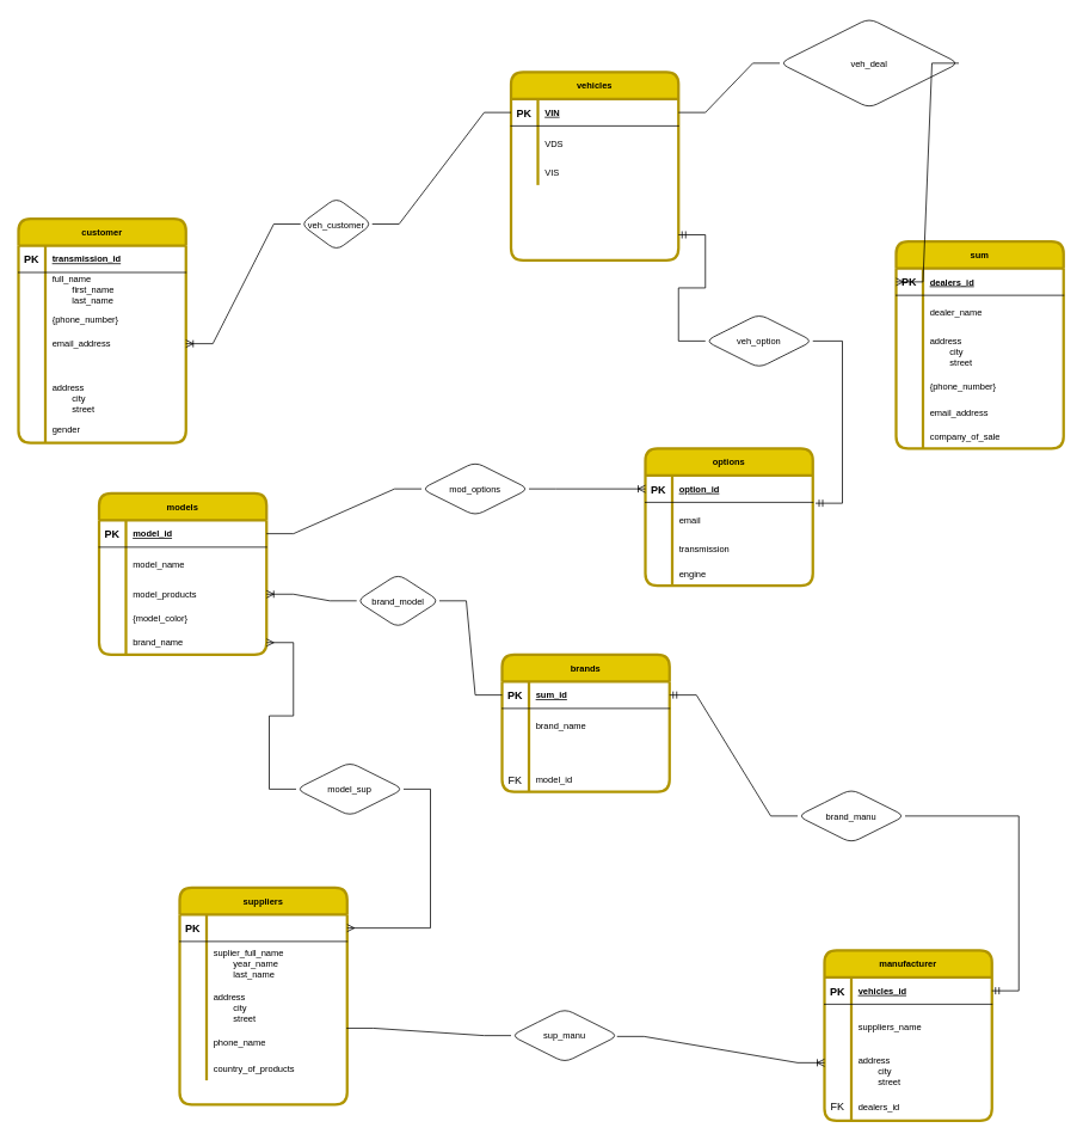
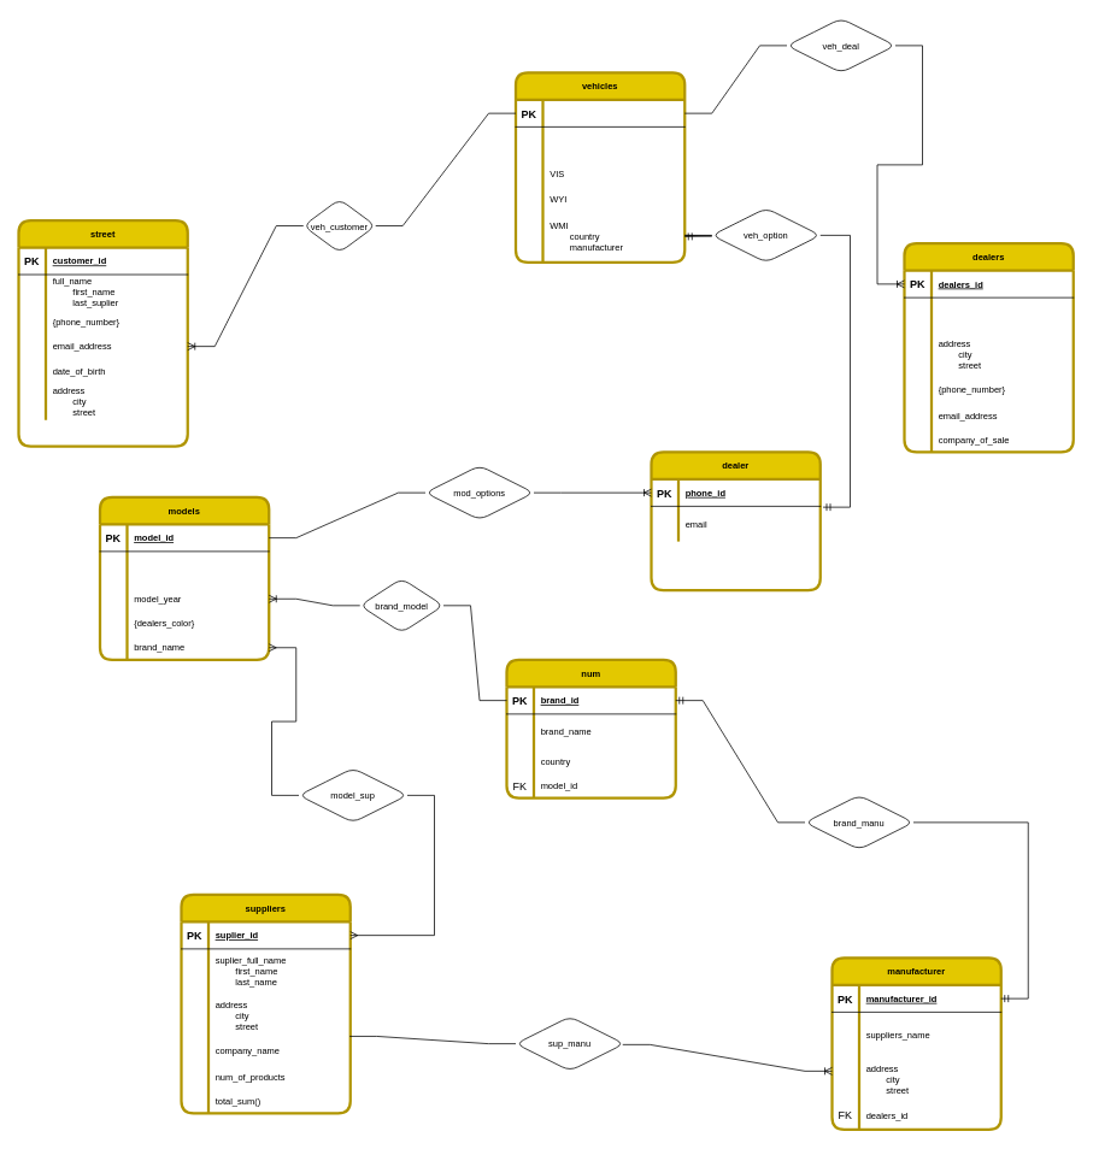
- <mxCell id="155" value="veh_deal" style="shape=rhombus;perimeter=rhombusPerimeter;whiteSpace=wrap;html=1;align=center;rounded=1;shadow=0;labelBackgroundColor=none;sketch=0;fontSize=10;fontColor=default;strokeWidth=1;fillColor=none;gradientColor=none;" vertex="1" parent="1"><mxGeometry x="870" y="20" width="200" height="100" as="geometry" /></mxCell>
+ <mxCell id="155" value="veh_deal" style="shape=rhombus;perimeter=rhombusPerimeter;whiteSpace=wrap;html=1;align=center;rounded=1;shadow=0;labelBackgroundColor=none;sketch=0;fontSize=10;fontColor=default;strokeWidth=1;fillColor=none;gradientColor=none;" vertex="1" parent="1"><mxGeometry x="870" y="20" width="120" height="60" as="geometry" /></mxCell>
- <mxCell id="27" value="VIN" style="shape=partialRectangle;overflow=hidden;connectable=0;fillColor=none;top=0;left=0;bottom=0;right=0;align=left;spacingLeft=6;fontStyle=5;fontSize=10;" vertex="1" parent="25"><mxGeometry x="30" width="157" height="30" as="geometry"><mxRectangle width="157" height="30" as="alternateBounds" /></mxGeometry></mxCell>
- <mxCell id="30" value="VDS" style="shape=partialRectangle;overflow=hidden;connectable=0;fillColor=none;top=0;left=0;bottom=0;right=0;align=left;spacingLeft=6;fontSize=10;" vertex="1" parent="28"><mxGeometry x="30" width="157" height="39" as="geometry"><mxRectangle width="157" height="39" as="alternateBounds" /></mxGeometry></mxCell>
+ <mxCell id="36" value="WYI" style="shape=partialRectangle;overflow=hidden;connectable=0;fillColor=none;top=0;left=0;bottom=0;right=0;align=left;spacingLeft=6;fontSize=10;" vertex="1" parent="34"><mxGeometry x="30" width="157" height="27" as="geometry"><mxRectangle width="157" height="27" as="alternateBounds" /></mxGeometry></mxCell>
- <mxCell id="2" value="customer" style="shape=table;startSize=30;container=1;collapsible=1;childLayout=tableLayout;fixedRows=1;rowLines=0;fontStyle=1;align=center;resizeLast=1;fillColor=#e3c800;strokeColor=#B09500;fontColor=default;strokeWidth=3;perimeterSpacing=0;shadow=0;rounded=1;sketch=0;swimlaneFillColor=default;fontSize=10;labelBackgroundColor=none;horizontal=1;" parent="1" vertex="1"><mxGeometry x="20" y="243.5" width="187" height="250" as="geometry" /></mxCell>
+ <mxCell id="2" value="street" style="shape=table;startSize=30;container=1;collapsible=1;childLayout=tableLayout;fixedRows=1;rowLines=0;fontStyle=1;align=center;resizeLast=1;fillColor=#e3c800;strokeColor=#B09500;fontColor=default;strokeWidth=3;perimeterSpacing=0;shadow=0;rounded=1;sketch=0;swimlaneFillColor=default;fontSize=10;labelBackgroundColor=none;horizontal=1;" parent="1" vertex="1"><mxGeometry x="20" y="243.5" width="187" height="250" as="geometry" /></mxCell>
+ <mxCell id="39" value="WMI&#10;        country&#10;        manufacturer" style="shape=partialRectangle;overflow=hidden;connectable=0;fillColor=none;top=0;left=0;bottom=0;right=0;align=left;spacingLeft=6;fontSize=10;" vertex="1" parent="37"><mxGeometry x="30" width="157" height="57" as="geometry"><mxRectangle width="157" height="57" as="alternateBounds" /></mxGeometry></mxCell>
- <mxCell id="82" value="sum" style="shape=table;startSize=30;container=1;collapsible=1;childLayout=tableLayout;fixedRows=1;rowLines=0;fontStyle=1;align=center;resizeLast=1;fillColor=#e3c800;strokeColor=#B09500;fontColor=default;strokeWidth=3;perimeterSpacing=0;shadow=0;rounded=1;sketch=0;swimlaneFillColor=default;fontSize=10;labelBackgroundColor=none;horizontal=1;" vertex="1" parent="1"><mxGeometry x="1000" y="269" width="187" height="231.0" as="geometry" /></mxCell>
+ <mxCell id="82" value="dealers" style="shape=table;startSize=30;container=1;collapsible=1;childLayout=tableLayout;fixedRows=1;rowLines=0;fontStyle=1;align=center;resizeLast=1;fillColor=#e3c800;strokeColor=#B09500;fontColor=default;strokeWidth=3;perimeterSpacing=0;shadow=0;rounded=1;sketch=0;swimlaneFillColor=default;fontSize=10;labelBackgroundColor=none;horizontal=1;" vertex="1" parent="1"><mxGeometry x="1000" y="269" width="187" height="231.0" as="geometry" /></mxCell>
- <mxCell id="5" value="transmission_id" style="shape=partialRectangle;overflow=hidden;connectable=0;fillColor=none;top=0;left=0;bottom=0;right=0;align=left;spacingLeft=6;fontStyle=5;fontSize=10;" parent="3" vertex="1"><mxGeometry x="30" width="157" height="30" as="geometry"><mxRectangle width="157" height="30" as="alternateBounds" /></mxGeometry></mxCell>
+ <mxCell id="5" value="customer_id" style="shape=partialRectangle;overflow=hidden;connectable=0;fillColor=none;top=0;left=0;bottom=0;right=0;align=left;spacingLeft=6;fontStyle=5;fontSize=10;" parent="3" vertex="1"><mxGeometry x="30" width="157" height="30" as="geometry"><mxRectangle width="157" height="30" as="alternateBounds" /></mxGeometry></mxCell>
- <mxCell id="8" value="full_name&#10;        first_name&#10;        last_name" style="shape=partialRectangle;overflow=hidden;connectable=0;fillColor=none;top=0;left=0;bottom=0;right=0;align=left;spacingLeft=6;fontSize=10;" parent="6" vertex="1"><mxGeometry x="30" width="157" height="39" as="geometry"><mxRectangle width="157" height="39" as="alternateBounds" /></mxGeometry></mxCell>
+ <mxCell id="8" value="full_name&#10;        first_name&#10;        last_suplier" style="shape=partialRectangle;overflow=hidden;connectable=0;fillColor=none;top=0;left=0;bottom=0;right=0;align=left;spacingLeft=6;fontSize=10;" parent="6" vertex="1"><mxGeometry x="30" width="157" height="39" as="geometry"><mxRectangle width="157" height="39" as="alternateBounds" /></mxGeometry></mxCell>
- <mxCell id="88" value="dealer_name" style="shape=partialRectangle;overflow=hidden;connectable=0;fillColor=none;top=0;left=0;bottom=0;right=0;align=left;spacingLeft=6;fontSize=10;" vertex="1" parent="86"><mxGeometry x="30" width="157" height="39" as="geometry"><mxRectangle width="157" height="39" as="alternateBounds" /></mxGeometry></mxCell>
- <mxCell id="152" value="veh_option" style="shape=rhombus;perimeter=rhombusPerimeter;whiteSpace=wrap;html=1;align=center;rounded=1;shadow=0;labelBackgroundColor=none;sketch=0;fontSize=10;fontColor=default;strokeWidth=1;fillColor=none;gradientColor=none;" vertex="1" parent="1"><mxGeometry x="787" y="350" width="120" height="60" as="geometry" /></mxCell>
+ <mxCell id="152" value="veh_option" style="shape=rhombus;perimeter=rhombusPerimeter;whiteSpace=wrap;html=1;align=center;rounded=1;shadow=0;labelBackgroundColor=none;sketch=0;fontSize=10;fontColor=default;strokeWidth=1;fillColor=none;gradientColor=none;" vertex="1" parent="1"><mxGeometry x="787" y="230" width="120" height="60" as="geometry" /></mxCell>
+ <mxCell id="17" value="date_of_birth" style="shape=partialRectangle;overflow=hidden;connectable=0;fillColor=none;top=0;left=0;bottom=0;right=0;align=left;spacingLeft=6;fontSize=10;" vertex="1" parent="15"><mxGeometry x="30" width="157" height="27" as="geometry"><mxRectangle width="157" height="27" as="alternateBounds" /></mxGeometry></mxCell>
- <mxCell id="23" value="gender" style="shape=partialRectangle;overflow=hidden;connectable=0;fillColor=none;top=0;left=0;bottom=0;right=0;align=left;spacingLeft=6;fontSize=10;" vertex="1" parent="21"><mxGeometry x="30" width="157" height="29" as="geometry"><mxRectangle width="157" height="29" as="alternateBounds" /></mxGeometry></mxCell>
- <mxCell id="69" value="options" style="shape=table;startSize=30;container=1;collapsible=1;childLayout=tableLayout;fixedRows=1;rowLines=0;fontStyle=1;align=center;resizeLast=1;fillColor=#e3c800;strokeColor=#B09500;fontColor=default;strokeWidth=3;perimeterSpacing=0;shadow=0;rounded=1;sketch=0;swimlaneFillColor=default;fontSize=10;labelBackgroundColor=none;horizontal=1;" vertex="1" parent="1"><mxGeometry x="720" y="500" width="187" height="153.0" as="geometry" /></mxCell>
+ <mxCell id="69" value="dealer" style="shape=table;startSize=30;container=1;collapsible=1;childLayout=tableLayout;fixedRows=1;rowLines=0;fontStyle=1;align=center;resizeLast=1;fillColor=#e3c800;strokeColor=#B09500;fontColor=default;strokeWidth=3;perimeterSpacing=0;shadow=0;rounded=1;sketch=0;swimlaneFillColor=default;fontSize=10;labelBackgroundColor=none;horizontal=1;" vertex="1" parent="1"><mxGeometry x="720" y="500" width="187" height="153.0" as="geometry" /></mxCell>
- <mxCell id="72" value="option_id" style="shape=partialRectangle;overflow=hidden;connectable=0;fillColor=none;top=0;left=0;bottom=0;right=0;align=left;spacingLeft=6;fontStyle=5;fontSize=10;" vertex="1" parent="70"><mxGeometry x="30" width="157" height="30" as="geometry"><mxRectangle width="157" height="30" as="alternateBounds" /></mxGeometry></mxCell>
+ <mxCell id="72" value="phone_id" style="shape=partialRectangle;overflow=hidden;connectable=0;fillColor=none;top=0;left=0;bottom=0;right=0;align=left;spacingLeft=6;fontStyle=5;fontSize=10;" vertex="1" parent="70"><mxGeometry x="30" width="157" height="30" as="geometry"><mxRectangle width="157" height="30" as="alternateBounds" /></mxGeometry></mxCell>
- <mxCell id="78" value="transmission" style="shape=partialRectangle;overflow=hidden;connectable=0;fillColor=none;top=0;left=0;bottom=0;right=0;align=left;spacingLeft=6;fontSize=10;" vertex="1" parent="76"><mxGeometry x="30" width="157" height="27" as="geometry"><mxRectangle width="157" height="27" as="alternateBounds" /></mxGeometry></mxCell>
- <mxCell id="46" value="model_name" style="shape=partialRectangle;overflow=hidden;connectable=0;fillColor=none;top=0;left=0;bottom=0;right=0;align=left;spacingLeft=6;fontSize=10;" vertex="1" parent="44"><mxGeometry x="30" width="157" height="39" as="geometry"><mxRectangle width="157" height="39" as="alternateBounds" /></mxGeometry></mxCell>
- <mxCell id="81" value="engine" style="shape=partialRectangle;overflow=hidden;connectable=0;fillColor=none;top=0;left=0;bottom=0;right=0;align=left;spacingLeft=6;fontSize=10;" vertex="1" parent="79"><mxGeometry x="30" width="157" height="27" as="geometry"><mxRectangle width="157" height="27" as="alternateBounds" /></mxGeometry></mxCell>
- <mxCell id="49" value="model_products" style="shape=partialRectangle;overflow=hidden;connectable=0;fillColor=none;top=0;left=0;bottom=0;right=0;align=left;spacingLeft=6;fontSize=10;" vertex="1" parent="47"><mxGeometry x="30" width="157" height="27" as="geometry"><mxRectangle width="157" height="27" as="alternateBounds" /></mxGeometry></mxCell>
+ <mxCell id="49" value="model_year" style="shape=partialRectangle;overflow=hidden;connectable=0;fillColor=none;top=0;left=0;bottom=0;right=0;align=left;spacingLeft=6;fontSize=10;" vertex="1" parent="47"><mxGeometry x="30" width="157" height="27" as="geometry"><mxRectangle width="157" height="27" as="alternateBounds" /></mxGeometry></mxCell>
- <mxCell id="52" value="{model_color}" style="shape=partialRectangle;overflow=hidden;connectable=0;fillColor=none;top=0;left=0;bottom=0;right=0;align=left;spacingLeft=6;fontSize=10;" vertex="1" parent="50"><mxGeometry x="30" width="157" height="27" as="geometry"><mxRectangle width="157" height="27" as="alternateBounds" /></mxGeometry></mxCell>
+ <mxCell id="52" value="{dealers_color}" style="shape=partialRectangle;overflow=hidden;connectable=0;fillColor=none;top=0;left=0;bottom=0;right=0;align=left;spacingLeft=6;fontSize=10;" vertex="1" parent="50"><mxGeometry x="30" width="157" height="27" as="geometry"><mxRectangle width="157" height="27" as="alternateBounds" /></mxGeometry></mxCell>
- <mxCell id="56" value="brands" style="shape=table;startSize=30;container=1;collapsible=1;childLayout=tableLayout;fixedRows=1;rowLines=0;fontStyle=1;align=center;resizeLast=1;fillColor=#e3c800;strokeColor=#B09500;fontColor=default;strokeWidth=3;perimeterSpacing=0;shadow=0;rounded=1;sketch=0;swimlaneFillColor=default;fontSize=10;labelBackgroundColor=none;horizontal=1;" vertex="1" parent="1"><mxGeometry x="560" y="730" width="187" height="153.0" as="geometry" /></mxCell>
+ <mxCell id="56" value="num" style="shape=table;startSize=30;container=1;collapsible=1;childLayout=tableLayout;fixedRows=1;rowLines=0;fontStyle=1;align=center;resizeLast=1;fillColor=#e3c800;strokeColor=#B09500;fontColor=default;strokeWidth=3;perimeterSpacing=0;shadow=0;rounded=1;sketch=0;swimlaneFillColor=default;fontSize=10;labelBackgroundColor=none;horizontal=1;" vertex="1" parent="1"><mxGeometry x="560" y="730" width="187" height="153.0" as="geometry" /></mxCell>
- <mxCell id="59" value="sum_id" style="shape=partialRectangle;overflow=hidden;connectable=0;fillColor=none;top=0;left=0;bottom=0;right=0;align=left;spacingLeft=6;fontStyle=5;fontSize=10;" vertex="1" parent="57"><mxGeometry x="30" width="157" height="30" as="geometry"><mxRectangle width="157" height="30" as="alternateBounds" /></mxGeometry></mxCell>
+ <mxCell id="59" value="brand_id" style="shape=partialRectangle;overflow=hidden;connectable=0;fillColor=none;top=0;left=0;bottom=0;right=0;align=left;spacingLeft=6;fontStyle=5;fontSize=10;" vertex="1" parent="57"><mxGeometry x="30" width="157" height="30" as="geometry"><mxRectangle width="157" height="30" as="alternateBounds" /></mxGeometry></mxCell>
+ <mxCell id="65" value="country" style="shape=partialRectangle;overflow=hidden;connectable=0;fillColor=none;top=0;left=0;bottom=0;right=0;align=left;spacingLeft=6;fontSize=10;" vertex="1" parent="63"><mxGeometry x="30" width="157" height="27" as="geometry"><mxRectangle width="157" height="27" as="alternateBounds" /></mxGeometry></mxCell>
+ <mxCell id="104" value="suplier_id" style="shape=partialRectangle;overflow=hidden;connectable=0;fillColor=none;top=0;left=0;bottom=0;right=0;align=left;spacingLeft=6;fontStyle=5;fontSize=10;" vertex="1" parent="102"><mxGeometry x="30" width="157" height="30" as="geometry"><mxRectangle width="157" height="30" as="alternateBounds" /></mxGeometry></mxCell>
- <mxCell id="107" value="suplier_full_name&#10;        year_name&#10;        last_name" style="shape=partialRectangle;overflow=hidden;connectable=0;fillColor=none;top=0;left=0;bottom=0;right=0;align=left;spacingLeft=6;fontSize=10;" vertex="1" parent="105"><mxGeometry x="30" width="157" height="50" as="geometry"><mxRectangle width="157" height="50" as="alternateBounds" /></mxGeometry></mxCell>
+ <mxCell id="107" value="suplier_full_name&#10;        first_name&#10;        last_name" style="shape=partialRectangle;overflow=hidden;connectable=0;fillColor=none;top=0;left=0;bottom=0;right=0;align=left;spacingLeft=6;fontSize=10;" vertex="1" parent="105"><mxGeometry x="30" width="157" height="50" as="geometry"><mxRectangle width="157" height="50" as="alternateBounds" /></mxGeometry></mxCell>
- <mxCell id="123" value="vehicles_id" style="shape=partialRectangle;overflow=hidden;connectable=0;fillColor=none;top=0;left=0;bottom=0;right=0;align=left;spacingLeft=6;fontStyle=5;fontSize=10;" vertex="1" parent="121"><mxGeometry x="30" width="157" height="30" as="geometry"><mxRectangle width="157" height="30" as="alternateBounds" /></mxGeometry></mxCell>
+ <mxCell id="123" value="manufacturer_id" style="shape=partialRectangle;overflow=hidden;connectable=0;fillColor=none;top=0;left=0;bottom=0;right=0;align=left;spacingLeft=6;fontStyle=5;fontSize=10;" vertex="1" parent="121"><mxGeometry x="30" width="157" height="30" as="geometry"><mxRectangle width="157" height="30" as="alternateBounds" /></mxGeometry></mxCell>
- <mxCell id="113" value="phone_name" style="shape=partialRectangle;overflow=hidden;connectable=0;fillColor=none;top=0;left=0;bottom=0;right=0;align=left;spacingLeft=6;fontSize=10;" vertex="1" parent="111"><mxGeometry x="30" width="157" height="30" as="geometry"><mxRectangle width="157" height="30" as="alternateBounds" /></mxGeometry></mxCell>
+ <mxCell id="113" value="company_name" style="shape=partialRectangle;overflow=hidden;connectable=0;fillColor=none;top=0;left=0;bottom=0;right=0;align=left;spacingLeft=6;fontSize=10;" vertex="1" parent="111"><mxGeometry x="30" width="157" height="30" as="geometry"><mxRectangle width="157" height="30" as="alternateBounds" /></mxGeometry></mxCell>
- <mxCell id="116" value="country_of_products" style="shape=partialRectangle;overflow=hidden;connectable=0;fillColor=none;top=0;left=0;bottom=0;right=0;align=left;spacingLeft=6;fontSize=10;" vertex="1" parent="114"><mxGeometry x="30" width="157" height="27" as="geometry"><mxRectangle width="157" height="27" as="alternateBounds" /></mxGeometry></mxCell>
+ <mxCell id="116" value="num_of_products" style="shape=partialRectangle;overflow=hidden;connectable=0;fillColor=none;top=0;left=0;bottom=0;right=0;align=left;spacingLeft=6;fontSize=10;" vertex="1" parent="114"><mxGeometry x="30" width="157" height="27" as="geometry"><mxRectangle width="157" height="27" as="alternateBounds" /></mxGeometry></mxCell>
+ <mxCell id="119" value="total_sum()" style="shape=partialRectangle;overflow=hidden;connectable=0;fillColor=none;top=0;left=0;bottom=0;right=0;align=left;spacingLeft=6;fontSize=10;" vertex="1" parent="117"><mxGeometry x="30" width="157" height="27" as="geometry"><mxRectangle width="157" height="27" as="alternateBounds" /></mxGeometry></mxCell>
